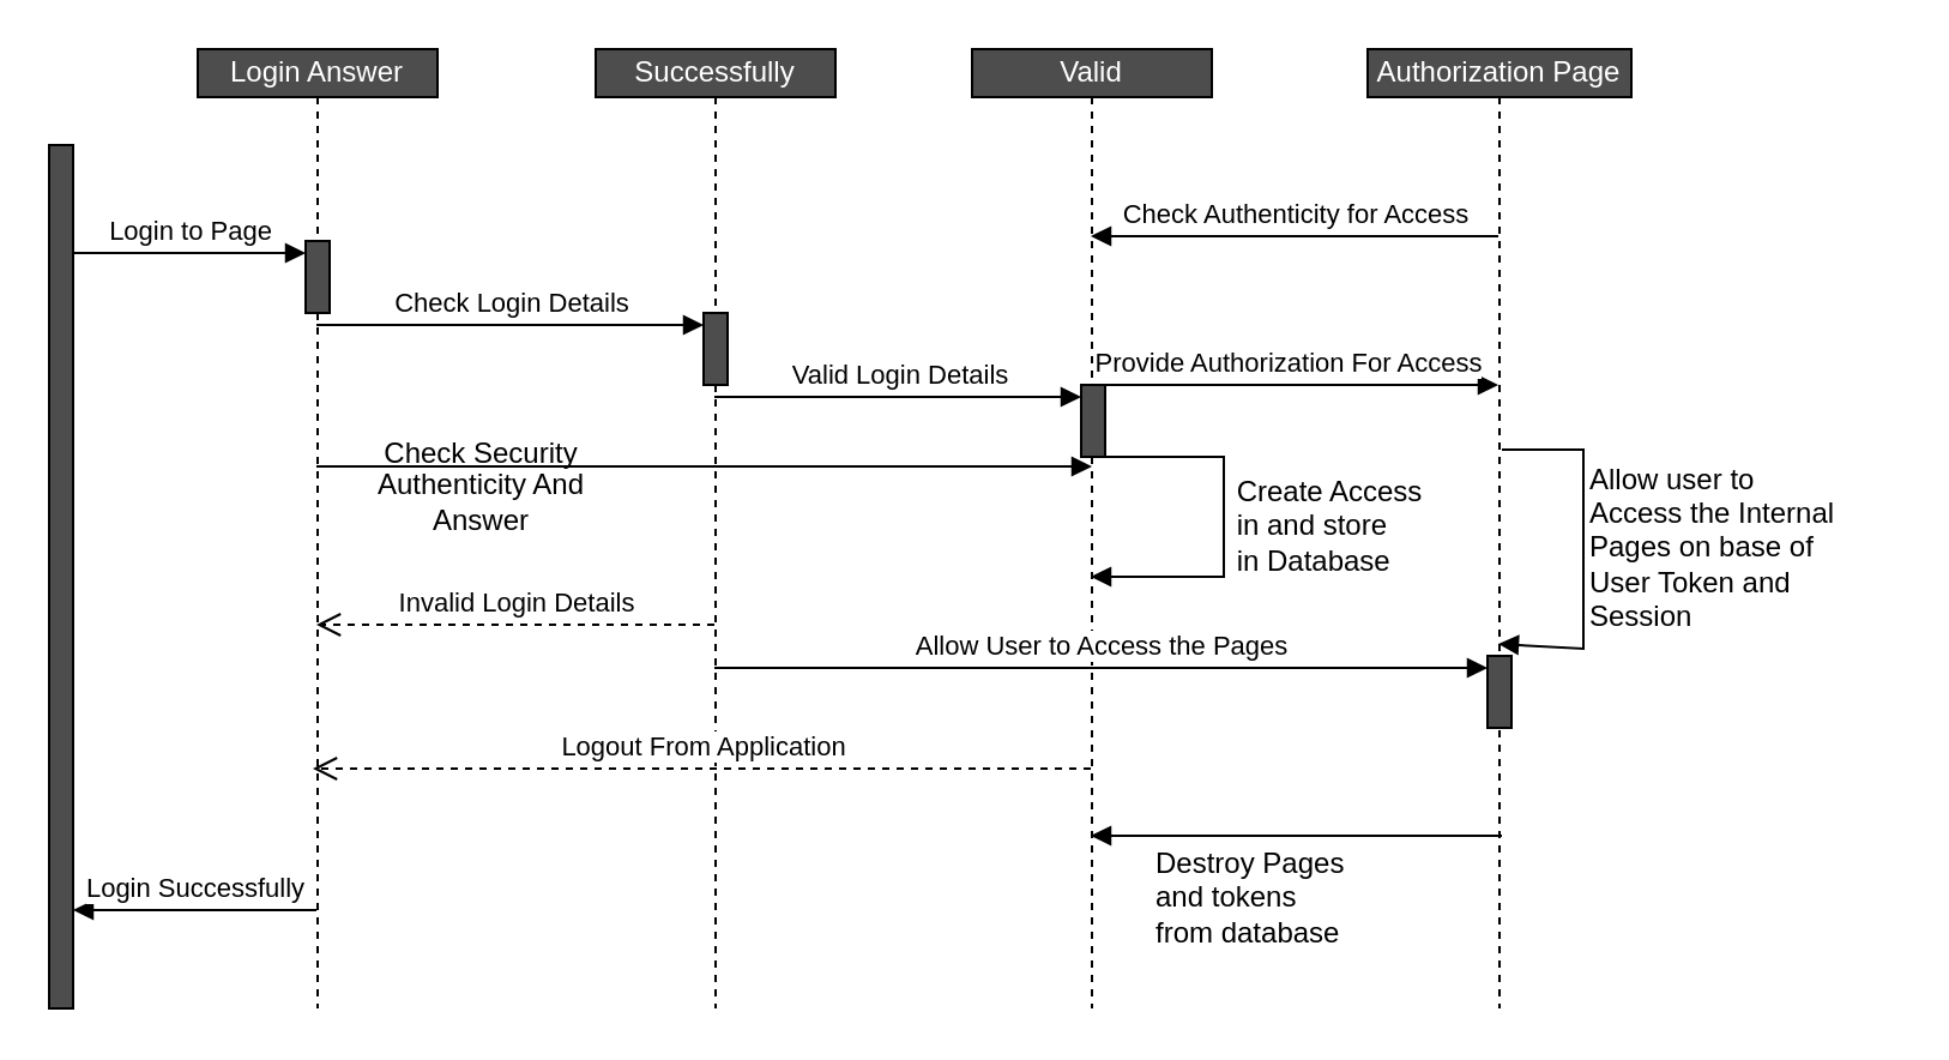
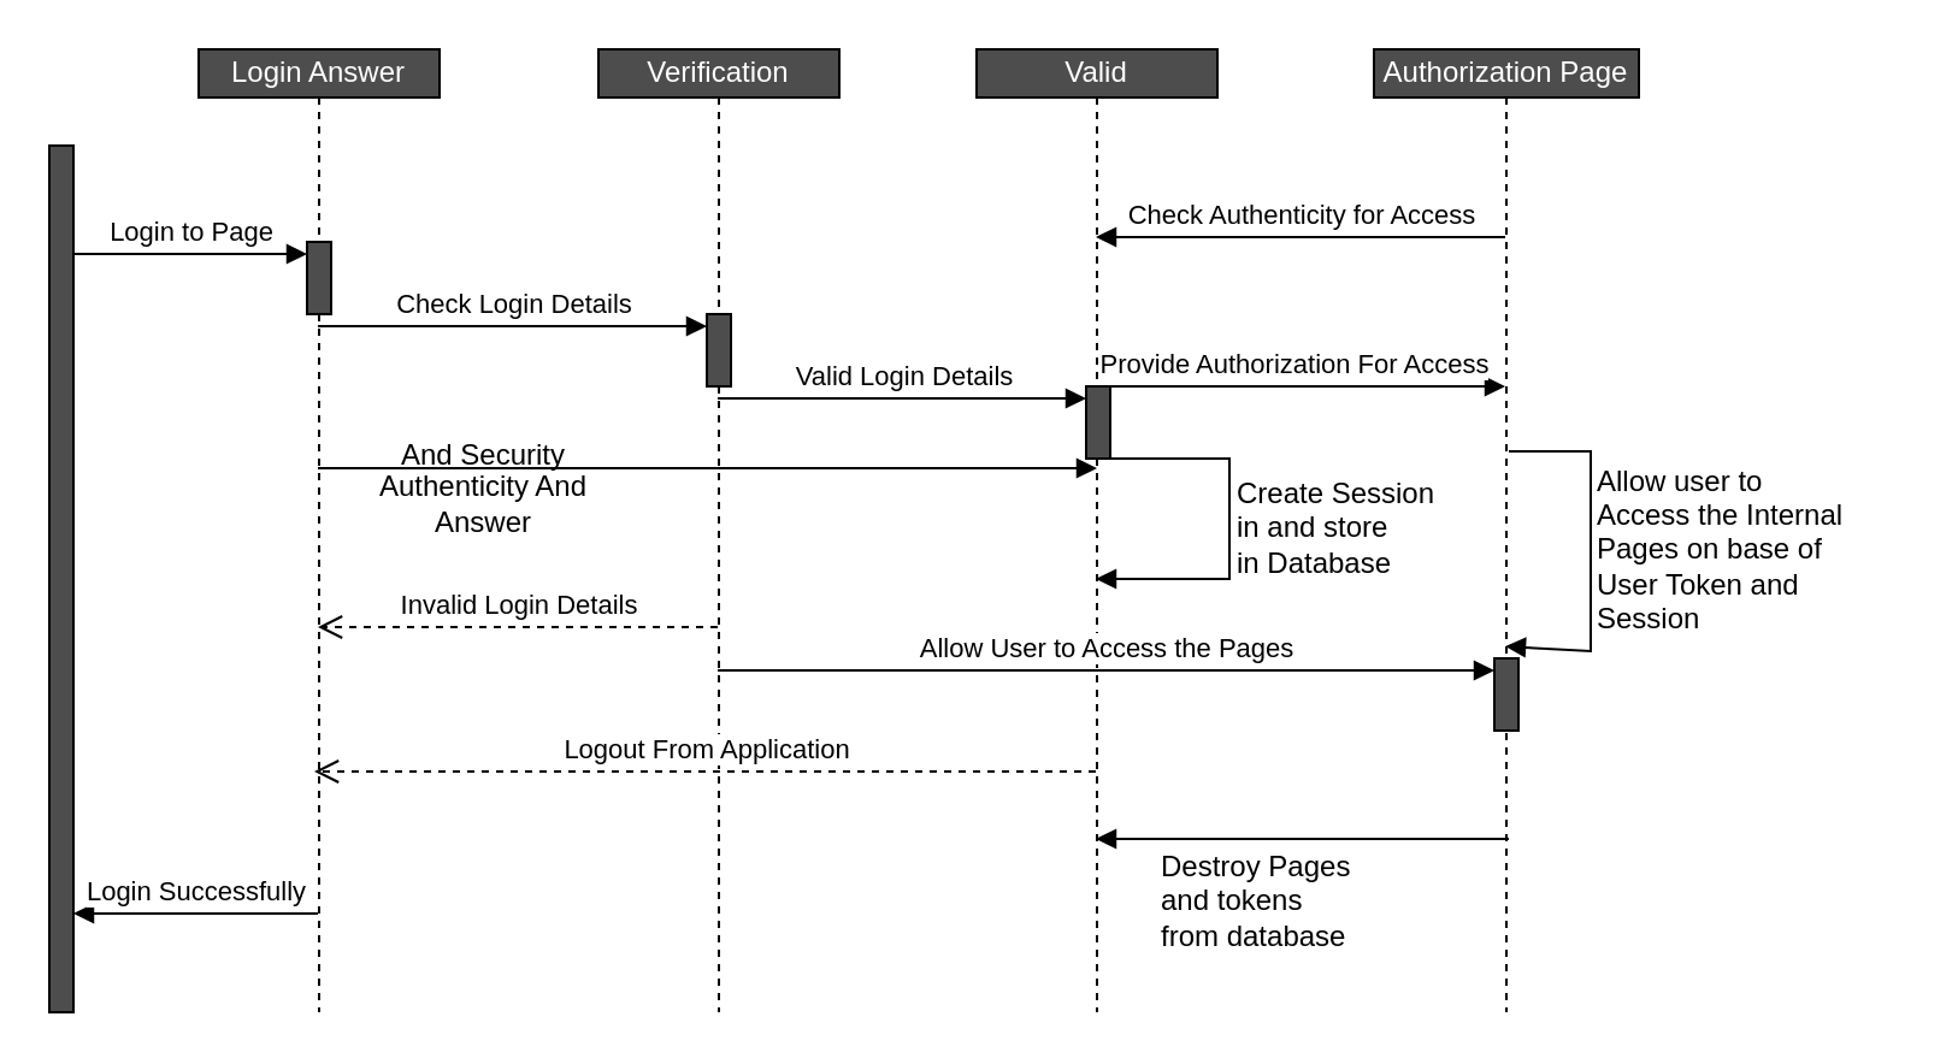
- <mxCell id="5" value="&lt;font color=&quot;#ffffff&quot;&gt;Successfully&lt;/font&gt;" style="shape=umlLifeline;perimeter=lifelinePerimeter;whiteSpace=wrap;html=1;container=1;dropTarget=0;collapsible=0;recursiveResize=0;outlineConnect=0;portConstraint=eastwest;newEdgeStyle={&quot;curved&quot;:0,&quot;rounded&quot;:0};size=20;fillColor=#4D4D4D;" vertex="1" parent="1"><mxGeometry x="248" y="20" width="100" height="400" as="geometry" /></mxCell>
+ <mxCell id="5" value="&lt;font color=&quot;#ffffff&quot;&gt;Verification&lt;/font&gt;" style="shape=umlLifeline;perimeter=lifelinePerimeter;whiteSpace=wrap;html=1;container=1;dropTarget=0;collapsible=0;recursiveResize=0;outlineConnect=0;portConstraint=eastwest;newEdgeStyle={&quot;curved&quot;:0,&quot;rounded&quot;:0};size=20;fillColor=#4D4D4D;" vertex="1" parent="1"><mxGeometry x="248" y="20" width="100" height="400" as="geometry" /></mxCell>
- <mxCell id="17" value="Check Security" style="text;html=1;align=center;verticalAlign=middle;resizable=0;points=[];autosize=1;strokeColor=none;fillColor=none;" vertex="1" parent="1"><mxGeometry x="150" y="174" width="100" height="30" as="geometry" /></mxCell>
+ <mxCell id="17" value="And Security" style="text;html=1;align=center;verticalAlign=middle;resizable=0;points=[];autosize=1;strokeColor=none;fillColor=none;" vertex="1" parent="1"><mxGeometry x="150" y="174" width="100" height="30" as="geometry" /></mxCell>
- <mxCell id="20" value="&lt;div style=&quot;text-align: left;&quot;&gt;&lt;span style=&quot;background-color: initial;&quot;&gt;Create Access&lt;/span&gt;&lt;/div&gt;&lt;div style=&quot;text-align: left;&quot;&gt;in and store&lt;/div&gt;&lt;div style=&quot;text-align: left;&quot;&gt;in Database&lt;/div&gt;" style="text;html=1;align=center;verticalAlign=middle;resizable=0;points=[];autosize=1;strokeColor=none;fillColor=none;" vertex="1" parent="1"><mxGeometry x="499" y="189" width="110" height="60" as="geometry" /></mxCell>
+ <mxCell id="20" value="&lt;div style=&quot;text-align: left;&quot;&gt;&lt;span style=&quot;background-color: initial;&quot;&gt;Create Session&lt;/span&gt;&lt;/div&gt;&lt;div style=&quot;text-align: left;&quot;&gt;in and store&lt;/div&gt;&lt;div style=&quot;text-align: left;&quot;&gt;in Database&lt;/div&gt;" style="text;html=1;align=center;verticalAlign=middle;resizable=0;points=[];autosize=1;strokeColor=none;fillColor=none;" vertex="1" parent="1"><mxGeometry x="499" y="189" width="110" height="60" as="geometry" /></mxCell>
